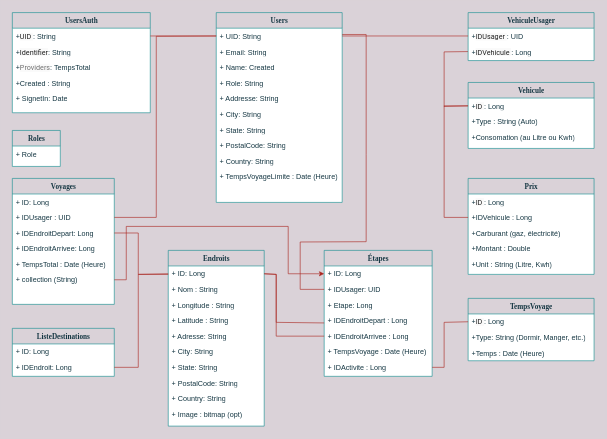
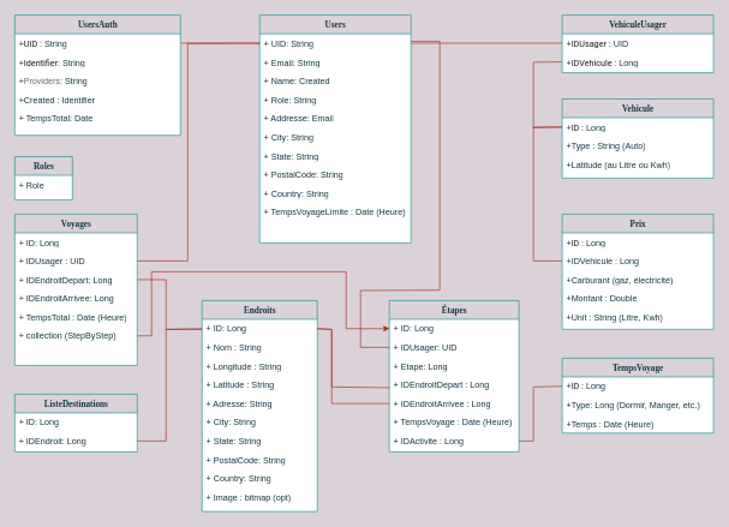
- <mxCell id="6" value="+&lt;span style=&quot;color: rgba(0, 0, 0, 0.55); font-family: Roboto, &amp;quot;Helvetica Neue&amp;quot;, sans-serif; background-color: rgb(250, 250, 250);&quot;&gt;Providers&lt;/span&gt;: TempsTotal" style="text;html=1;strokeColor=none;fillColor=none;align=left;verticalAlign=top;spacingLeft=4;spacingRight=4;whiteSpace=wrap;overflow=hidden;rotatable=0;points=[[0,0.5],[1,0.5]];portConstraint=eastwest;fontColor=#143642;" vertex="1" parent="3"><mxGeometry y="78" width="230" height="26" as="geometry" /></mxCell>
+ <mxCell id="6" value="+&lt;span style=&quot;color: rgba(0, 0, 0, 0.55); font-family: Roboto, &amp;quot;Helvetica Neue&amp;quot;, sans-serif; background-color: rgb(250, 250, 250);&quot;&gt;Providers&lt;/span&gt;: String" style="text;html=1;strokeColor=none;fillColor=none;align=left;verticalAlign=top;spacingLeft=4;spacingRight=4;whiteSpace=wrap;overflow=hidden;rotatable=0;points=[[0,0.5],[1,0.5]];portConstraint=eastwest;fontColor=#143642;" vertex="1" parent="3"><mxGeometry y="78" width="230" height="26" as="geometry" /></mxCell>
- <mxCell id="7" value="+&lt;span style=&quot;background-color: initial;&quot;&gt;Created : String&lt;br&gt;&lt;/span&gt;" style="text;html=1;strokeColor=none;fillColor=none;align=left;verticalAlign=top;spacingLeft=4;spacingRight=4;whiteSpace=wrap;overflow=hidden;rotatable=0;points=[[0,0.5],[1,0.5]];portConstraint=eastwest;fontColor=#143642;" vertex="1" parent="3"><mxGeometry y="104" width="230" height="26" as="geometry" /></mxCell>
+ <mxCell id="7" value="+&lt;span style=&quot;background-color: initial;&quot;&gt;Created : Identifier&lt;br&gt;&lt;/span&gt;" style="text;html=1;strokeColor=none;fillColor=none;align=left;verticalAlign=top;spacingLeft=4;spacingRight=4;whiteSpace=wrap;overflow=hidden;rotatable=0;points=[[0,0.5],[1,0.5]];portConstraint=eastwest;fontColor=#143642;" vertex="1" parent="3"><mxGeometry y="104" width="230" height="26" as="geometry" /></mxCell>
- <mxCell id="8" value="+ SignetIn: Date" style="text;html=1;strokeColor=none;fillColor=none;align=left;verticalAlign=top;spacingLeft=4;spacingRight=4;whiteSpace=wrap;overflow=hidden;rotatable=0;points=[[0,0.5],[1,0.5]];portConstraint=eastwest;fontColor=#143642;" vertex="1" parent="3"><mxGeometry y="130" width="230" height="26" as="geometry" /></mxCell>
+ <mxCell id="8" value="+ TempsTotal: Date" style="text;html=1;strokeColor=none;fillColor=none;align=left;verticalAlign=top;spacingLeft=4;spacingRight=4;whiteSpace=wrap;overflow=hidden;rotatable=0;points=[[0,0.5],[1,0.5]];portConstraint=eastwest;fontColor=#143642;" vertex="1" parent="3"><mxGeometry y="130" width="230" height="26" as="geometry" /></mxCell>
- <mxCell id="14" value="+ Addresse: String" style="text;html=1;strokeColor=none;fillColor=none;align=left;verticalAlign=top;spacingLeft=4;spacingRight=4;whiteSpace=wrap;overflow=hidden;rotatable=0;points=[[0,0.5],[1,0.5]];portConstraint=eastwest;fontColor=#143642;" vertex="1" parent="9"><mxGeometry y="130" width="210" height="26" as="geometry" /></mxCell>
+ <mxCell id="14" value="+ Addresse: Email" style="text;html=1;strokeColor=none;fillColor=none;align=left;verticalAlign=top;spacingLeft=4;spacingRight=4;whiteSpace=wrap;overflow=hidden;rotatable=0;points=[[0,0.5],[1,0.5]];portConstraint=eastwest;fontColor=#143642;" vertex="1" parent="9"><mxGeometry y="130" width="210" height="26" as="geometry" /></mxCell>
- <mxCell id="39" value="+Consomation (au Litre ou Kwh)&lt;span style=&quot;background-color: initial;&quot;&gt;&lt;br&gt;&lt;/span&gt;" style="text;html=1;strokeColor=none;fillColor=none;align=left;verticalAlign=top;spacingLeft=4;spacingRight=4;whiteSpace=wrap;overflow=hidden;rotatable=0;points=[[0,0.5],[1,0.5]];portConstraint=eastwest;fontColor=#143642;" vertex="1" parent="36"><mxGeometry y="78" width="210" height="26" as="geometry" /></mxCell>
+ <mxCell id="39" value="+Latitude (au Litre ou Kwh)&lt;span style=&quot;background-color: initial;&quot;&gt;&lt;br&gt;&lt;/span&gt;" style="text;html=1;strokeColor=none;fillColor=none;align=left;verticalAlign=top;spacingLeft=4;spacingRight=4;whiteSpace=wrap;overflow=hidden;rotatable=0;points=[[0,0.5],[1,0.5]];portConstraint=eastwest;fontColor=#143642;" vertex="1" parent="36"><mxGeometry y="78" width="210" height="26" as="geometry" /></mxCell>
- <mxCell id="48" value="+ collection (String)" style="text;html=1;strokeColor=none;fillColor=none;align=left;verticalAlign=top;spacingLeft=4;spacingRight=4;whiteSpace=wrap;overflow=hidden;rotatable=0;points=[[0,0.5],[1,0.5]];portConstraint=eastwest;fontColor=#143642;" vertex="1" parent="42"><mxGeometry y="156" width="170" height="26" as="geometry" /></mxCell>
+ <mxCell id="48" value="+ collection (StepByStep)" style="text;html=1;strokeColor=none;fillColor=none;align=left;verticalAlign=top;spacingLeft=4;spacingRight=4;whiteSpace=wrap;overflow=hidden;rotatable=0;points=[[0,0.5],[1,0.5]];portConstraint=eastwest;fontColor=#143642;" vertex="1" parent="42"><mxGeometry y="156" width="170" height="26" as="geometry" /></mxCell>
- <mxCell id="25" value="+Type: String&amp;nbsp;&lt;span style=&quot;&quot;&gt;(Dormir, Manger, etc.)&lt;/span&gt;" style="text;html=1;strokeColor=none;fillColor=none;align=left;verticalAlign=top;spacingLeft=4;spacingRight=4;whiteSpace=wrap;overflow=hidden;rotatable=0;points=[[0,0.5],[1,0.5]];portConstraint=eastwest;fontColor=#143642;" vertex="1" parent="23"><mxGeometry y="52" width="210" height="26" as="geometry" /></mxCell>
+ <mxCell id="25" value="+Type: Long&amp;nbsp;&lt;span style=&quot;&quot;&gt;(Dormir, Manger, etc.)&lt;/span&gt;" style="text;html=1;strokeColor=none;fillColor=none;align=left;verticalAlign=top;spacingLeft=4;spacingRight=4;whiteSpace=wrap;overflow=hidden;rotatable=0;points=[[0,0.5],[1,0.5]];portConstraint=eastwest;fontColor=#143642;" vertex="1" parent="23"><mxGeometry y="52" width="210" height="26" as="geometry" /></mxCell>
